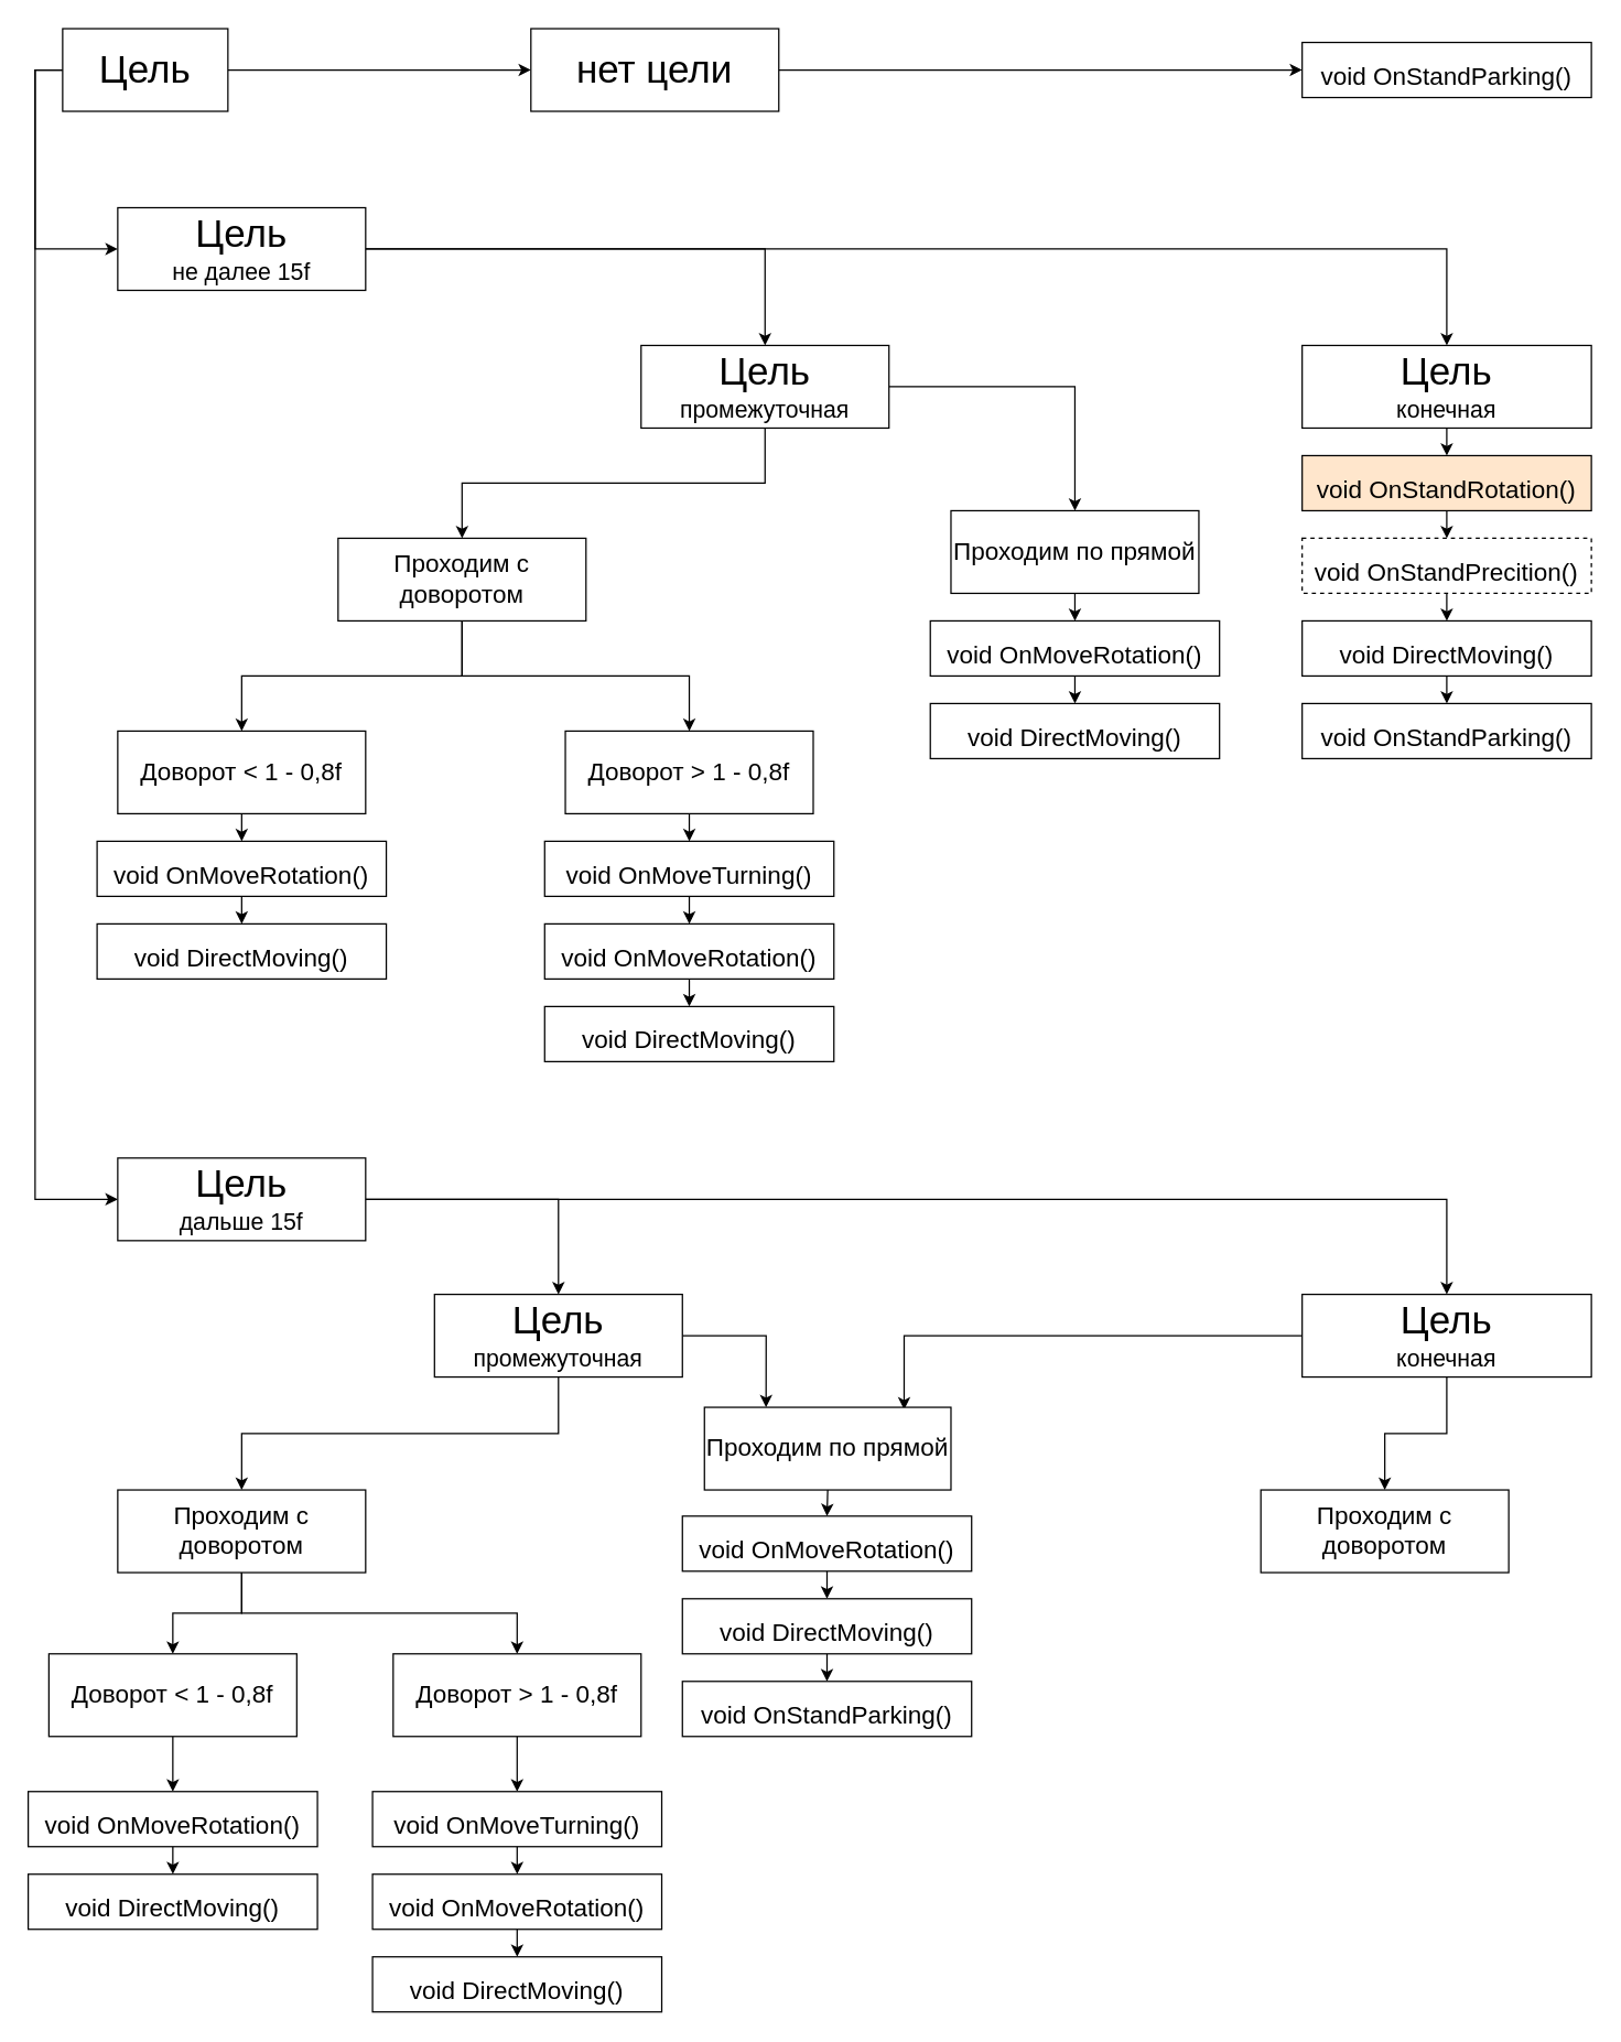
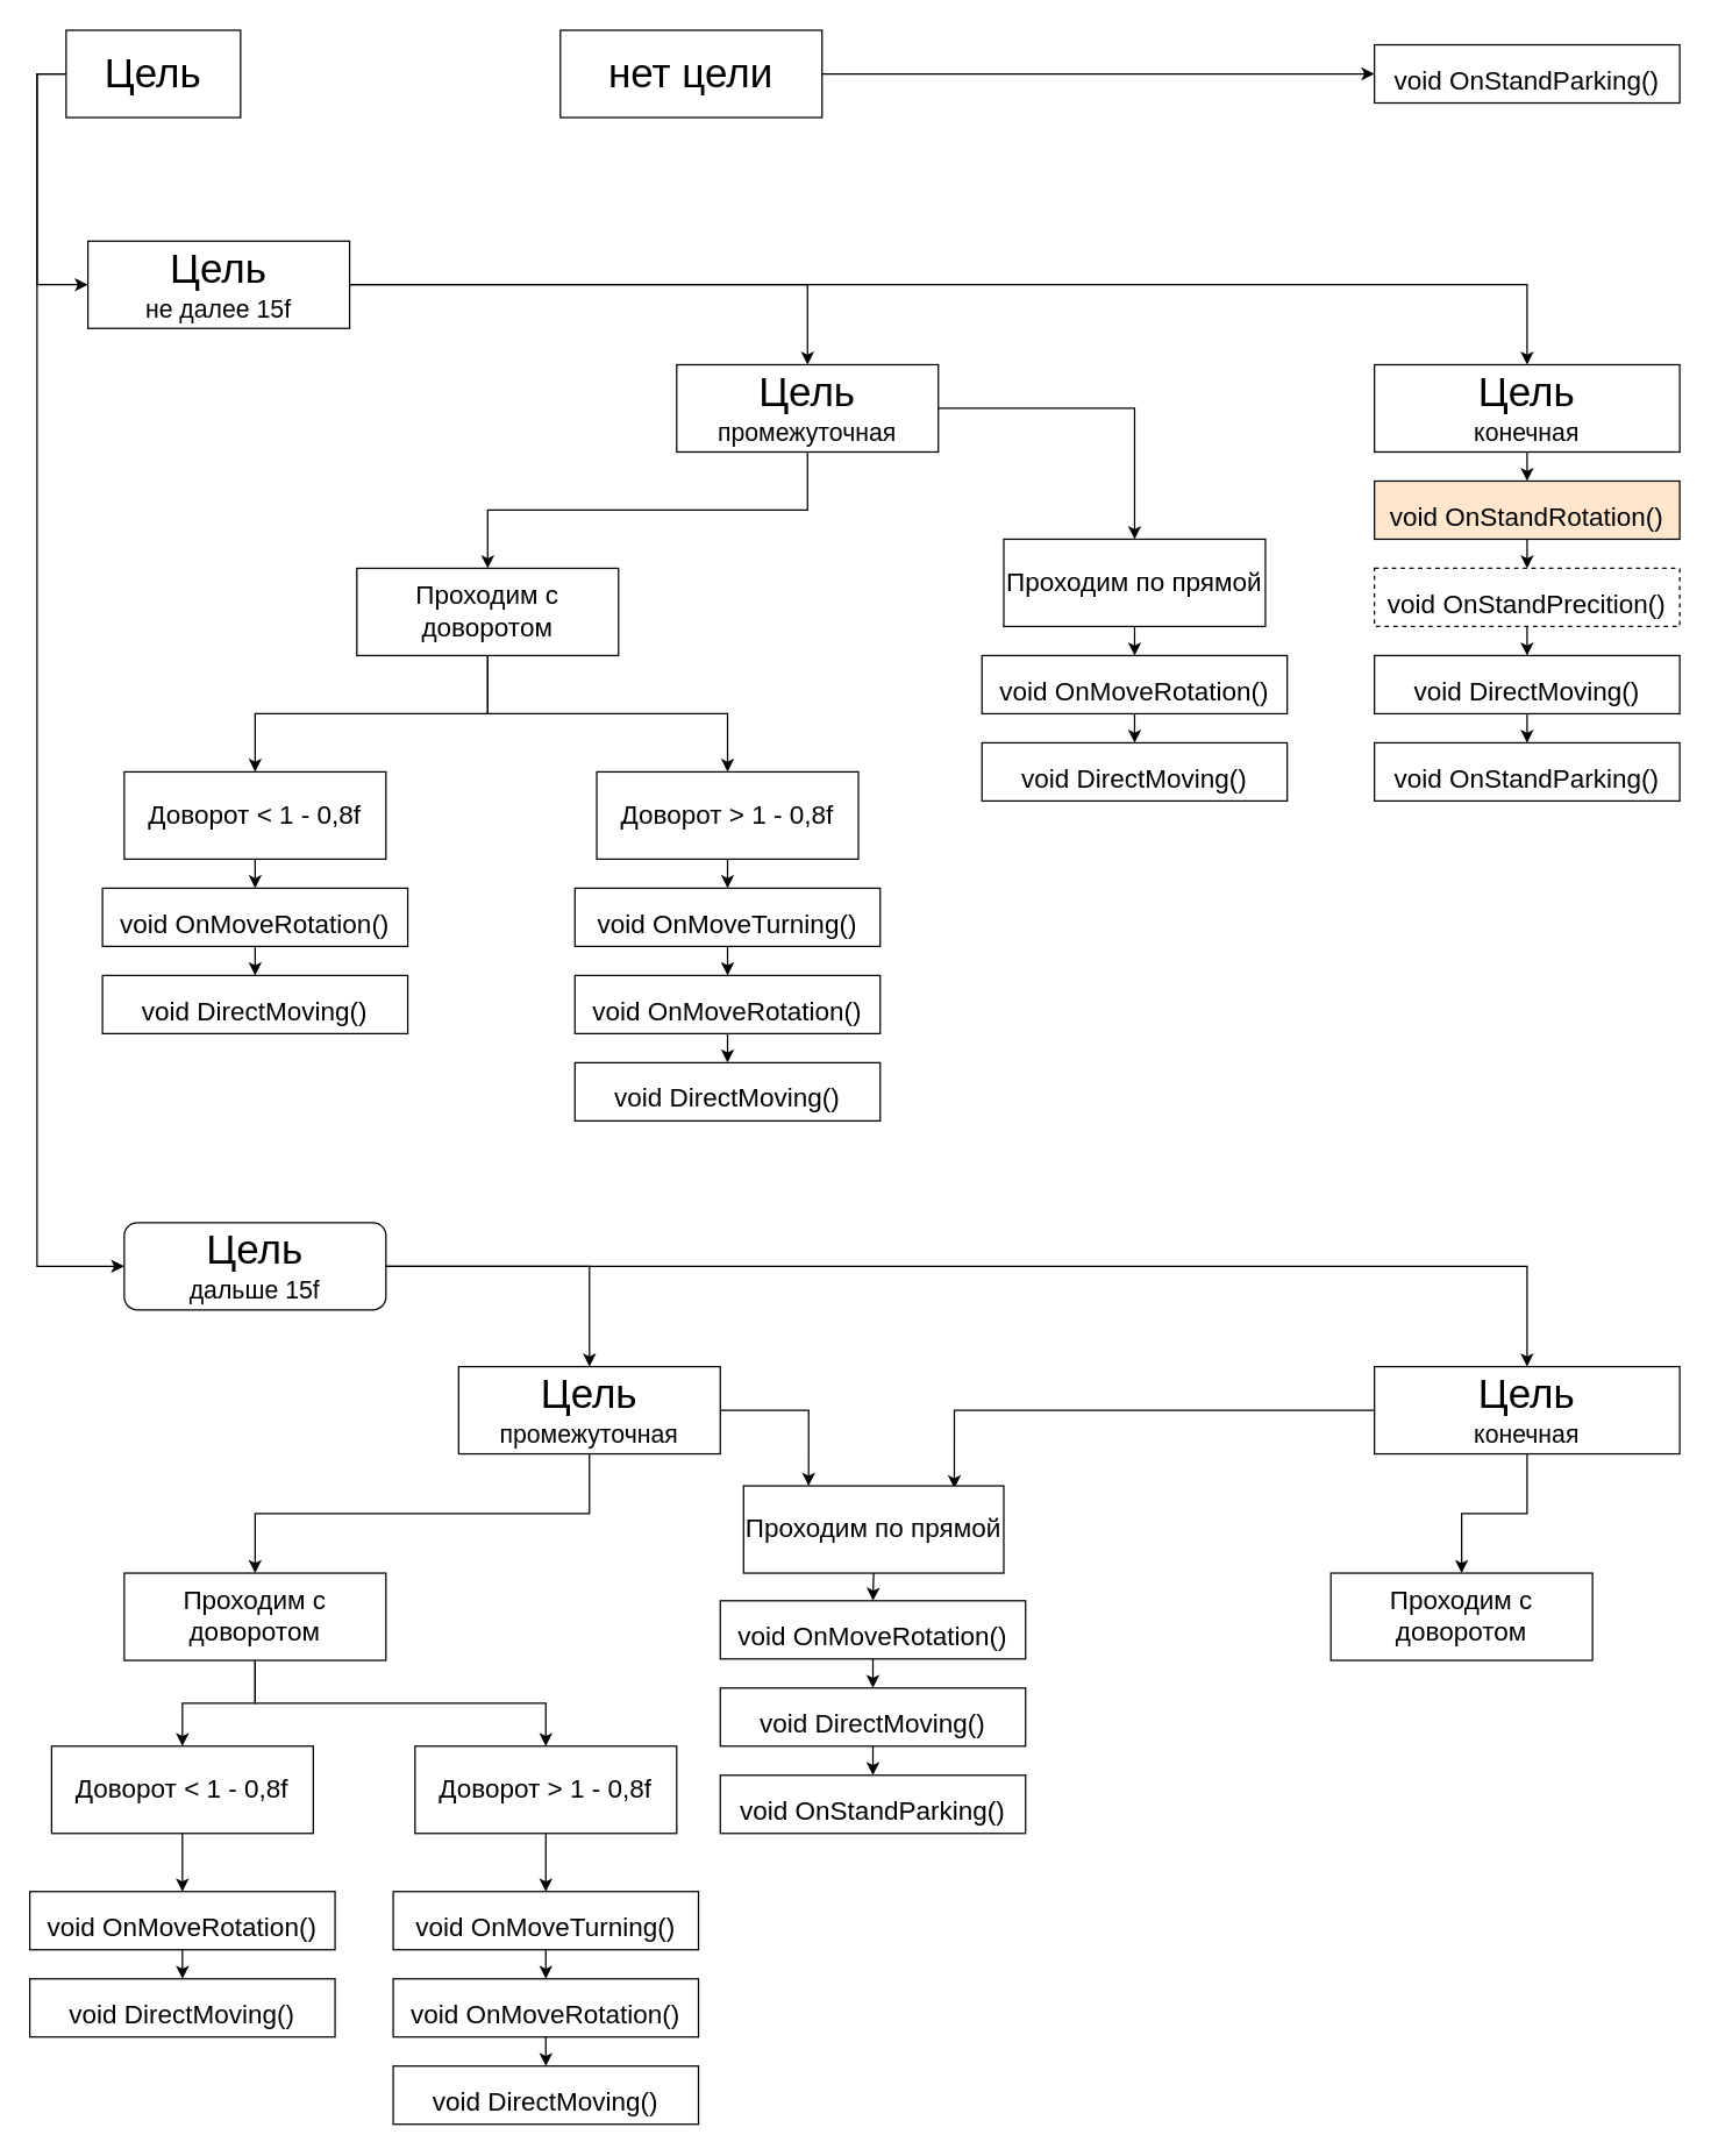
- <mxCell id="4" value="" style="edgeStyle=orthogonalEdgeStyle;rounded=0;sketch=0;orthogonalLoop=1;jettySize=auto;html=1;fontSize=18;" edge="1" parent="1" source="6" target="11"><mxGeometry relative="1" as="geometry" /></mxCell>
- <mxCell id="9" value="&lt;font style=&quot;&quot;&gt;&lt;span style=&quot;font-size: 28px;&quot;&gt;Цель &lt;/span&gt;&lt;br&gt;&lt;font style=&quot;font-size: 17px;&quot;&gt;не далее 15f&lt;/font&gt;&lt;/font&gt;" style="rounded=0;whiteSpace=wrap;html=1;fontSize=18;" vertex="1" parent="1"><mxGeometry x="85" y="150" width="180" height="60" as="geometry" /></mxCell>
+ <mxCell id="9" value="&lt;font style=&quot;&quot;&gt;&lt;span style=&quot;font-size: 28px;&quot;&gt;Цель &lt;/span&gt;&lt;br&gt;&lt;font style=&quot;font-size: 17px;&quot;&gt;не далее 15f&lt;/font&gt;&lt;/font&gt;" style="rounded=0;whiteSpace=wrap;html=1;fontSize=18;" vertex="1" parent="1"><mxGeometry x="60" y="165" width="180" height="60" as="geometry" /></mxCell>
- <mxCell id="26" value="&lt;font style=&quot;font-size: 28px;&quot;&gt;Цель&lt;/font&gt;&lt;br style=&quot;border-color: var(--border-color);&quot;&gt;&lt;font style=&quot;border-color: var(--border-color); font-size: 17px;&quot;&gt;дальше 15f&lt;/font&gt;" style="rounded=0;whiteSpace=wrap;html=1;fontSize=18;" vertex="1" parent="1"><mxGeometry x="85" y="840" width="180" height="60" as="geometry" /></mxCell>
+ <mxCell id="26" value="&lt;font style=&quot;font-size: 28px;&quot;&gt;Цель&lt;/font&gt;&lt;br style=&quot;border-color: var(--border-color);&quot;&gt;&lt;font style=&quot;border-color: var(--border-color); font-size: 17px;&quot;&gt;дальше 15f&lt;/font&gt;" style="whiteSpace=wrap;html=1;fontSize=18;rounded=1;" vertex="1" parent="1"><mxGeometry x="85" y="840" width="180" height="60" as="geometry" /></mxCell>
